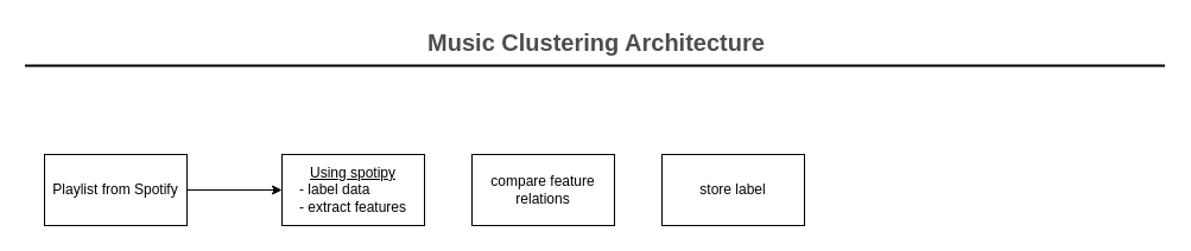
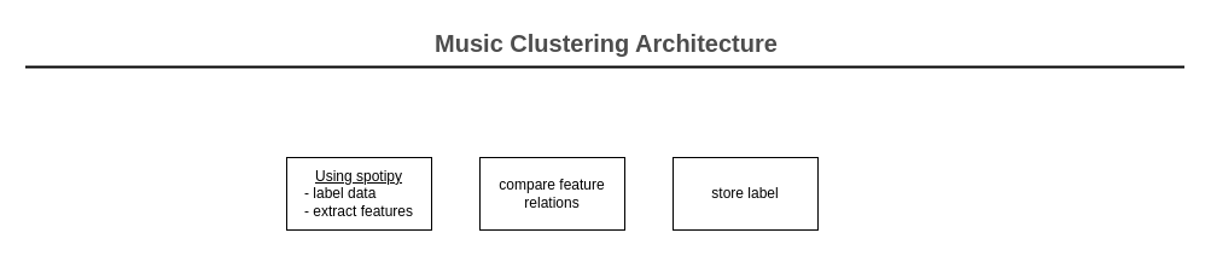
- <mxCell id="5" value="Playlist from Spotify" style="rounded=0;whiteSpace=wrap;html=1;" vertex="1" parent="1"><mxGeometry x="37" y="130" width="120" height="60" as="geometry" /></mxCell>
- <mxCell id="4" style="edgeStyle=orthogonalEdgeStyle;rounded=0;orthogonalLoop=1;jettySize=auto;html=1;" edge="1" parent="1" source="5" target="6"><mxGeometry relative="1" as="geometry"><mxPoint x="237" y="160" as="targetPoint" /></mxGeometry></mxCell>
